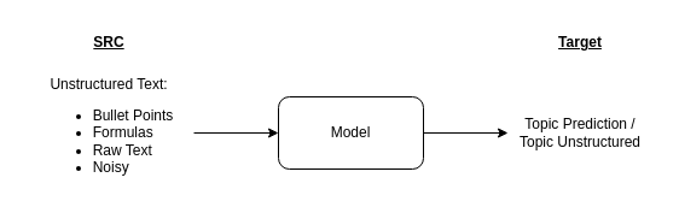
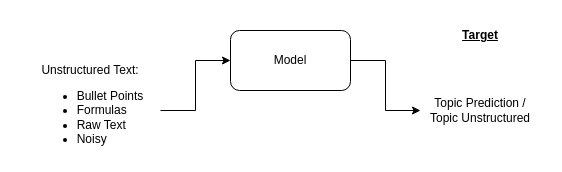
- <mxCell id="7" value="&lt;b&gt;&lt;u&gt;SRC&lt;/u&gt;&lt;/b&gt;" style="text;html=1;strokeColor=none;fillColor=none;align=center;verticalAlign=middle;whiteSpace=wrap;rounded=0;" parent="1" vertex="1"><mxGeometry x="60" y="20" width="60" height="30" as="geometry" /></mxCell>
- <mxCell id="5" value="Model" style="rounded=1;whiteSpace=wrap;html=1;" parent="1" vertex="1"><mxGeometry x="230" y="80" width="120" height="60" as="geometry" /></mxCell>
+ <mxCell id="5" value="Model" style="rounded=1;whiteSpace=wrap;html=1;" parent="1" vertex="1"><mxGeometry x="230" y="30" width="120" height="60" as="geometry" /></mxCell>
